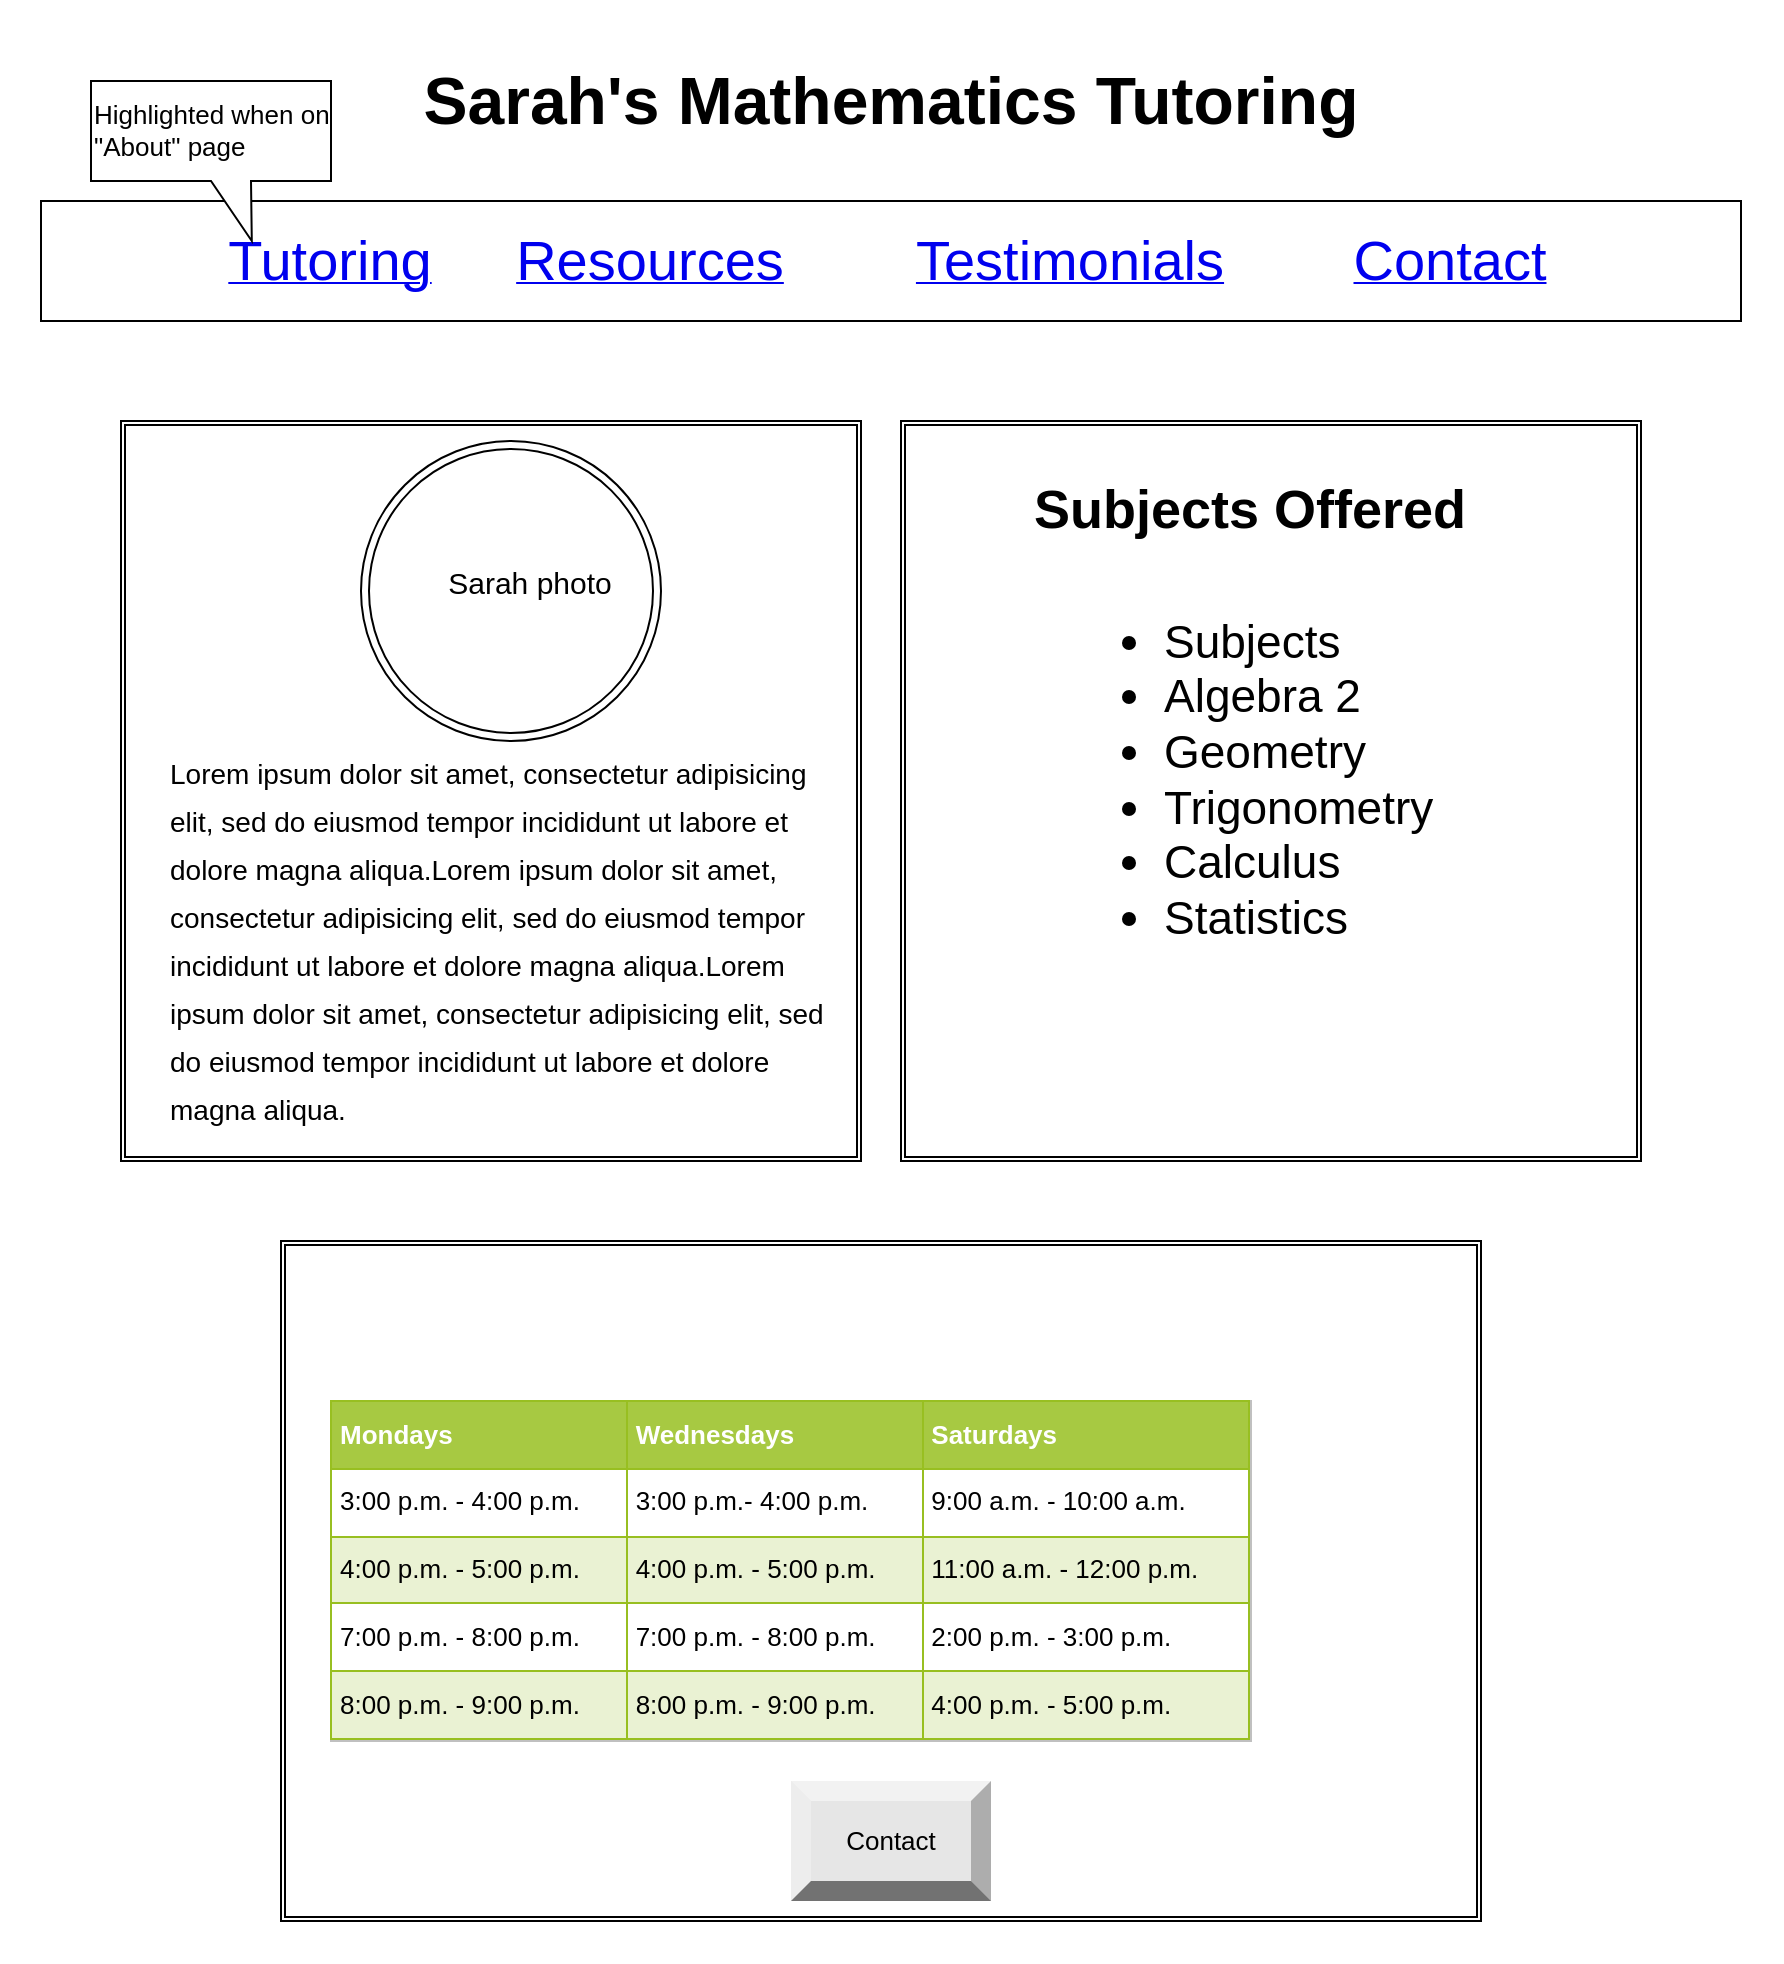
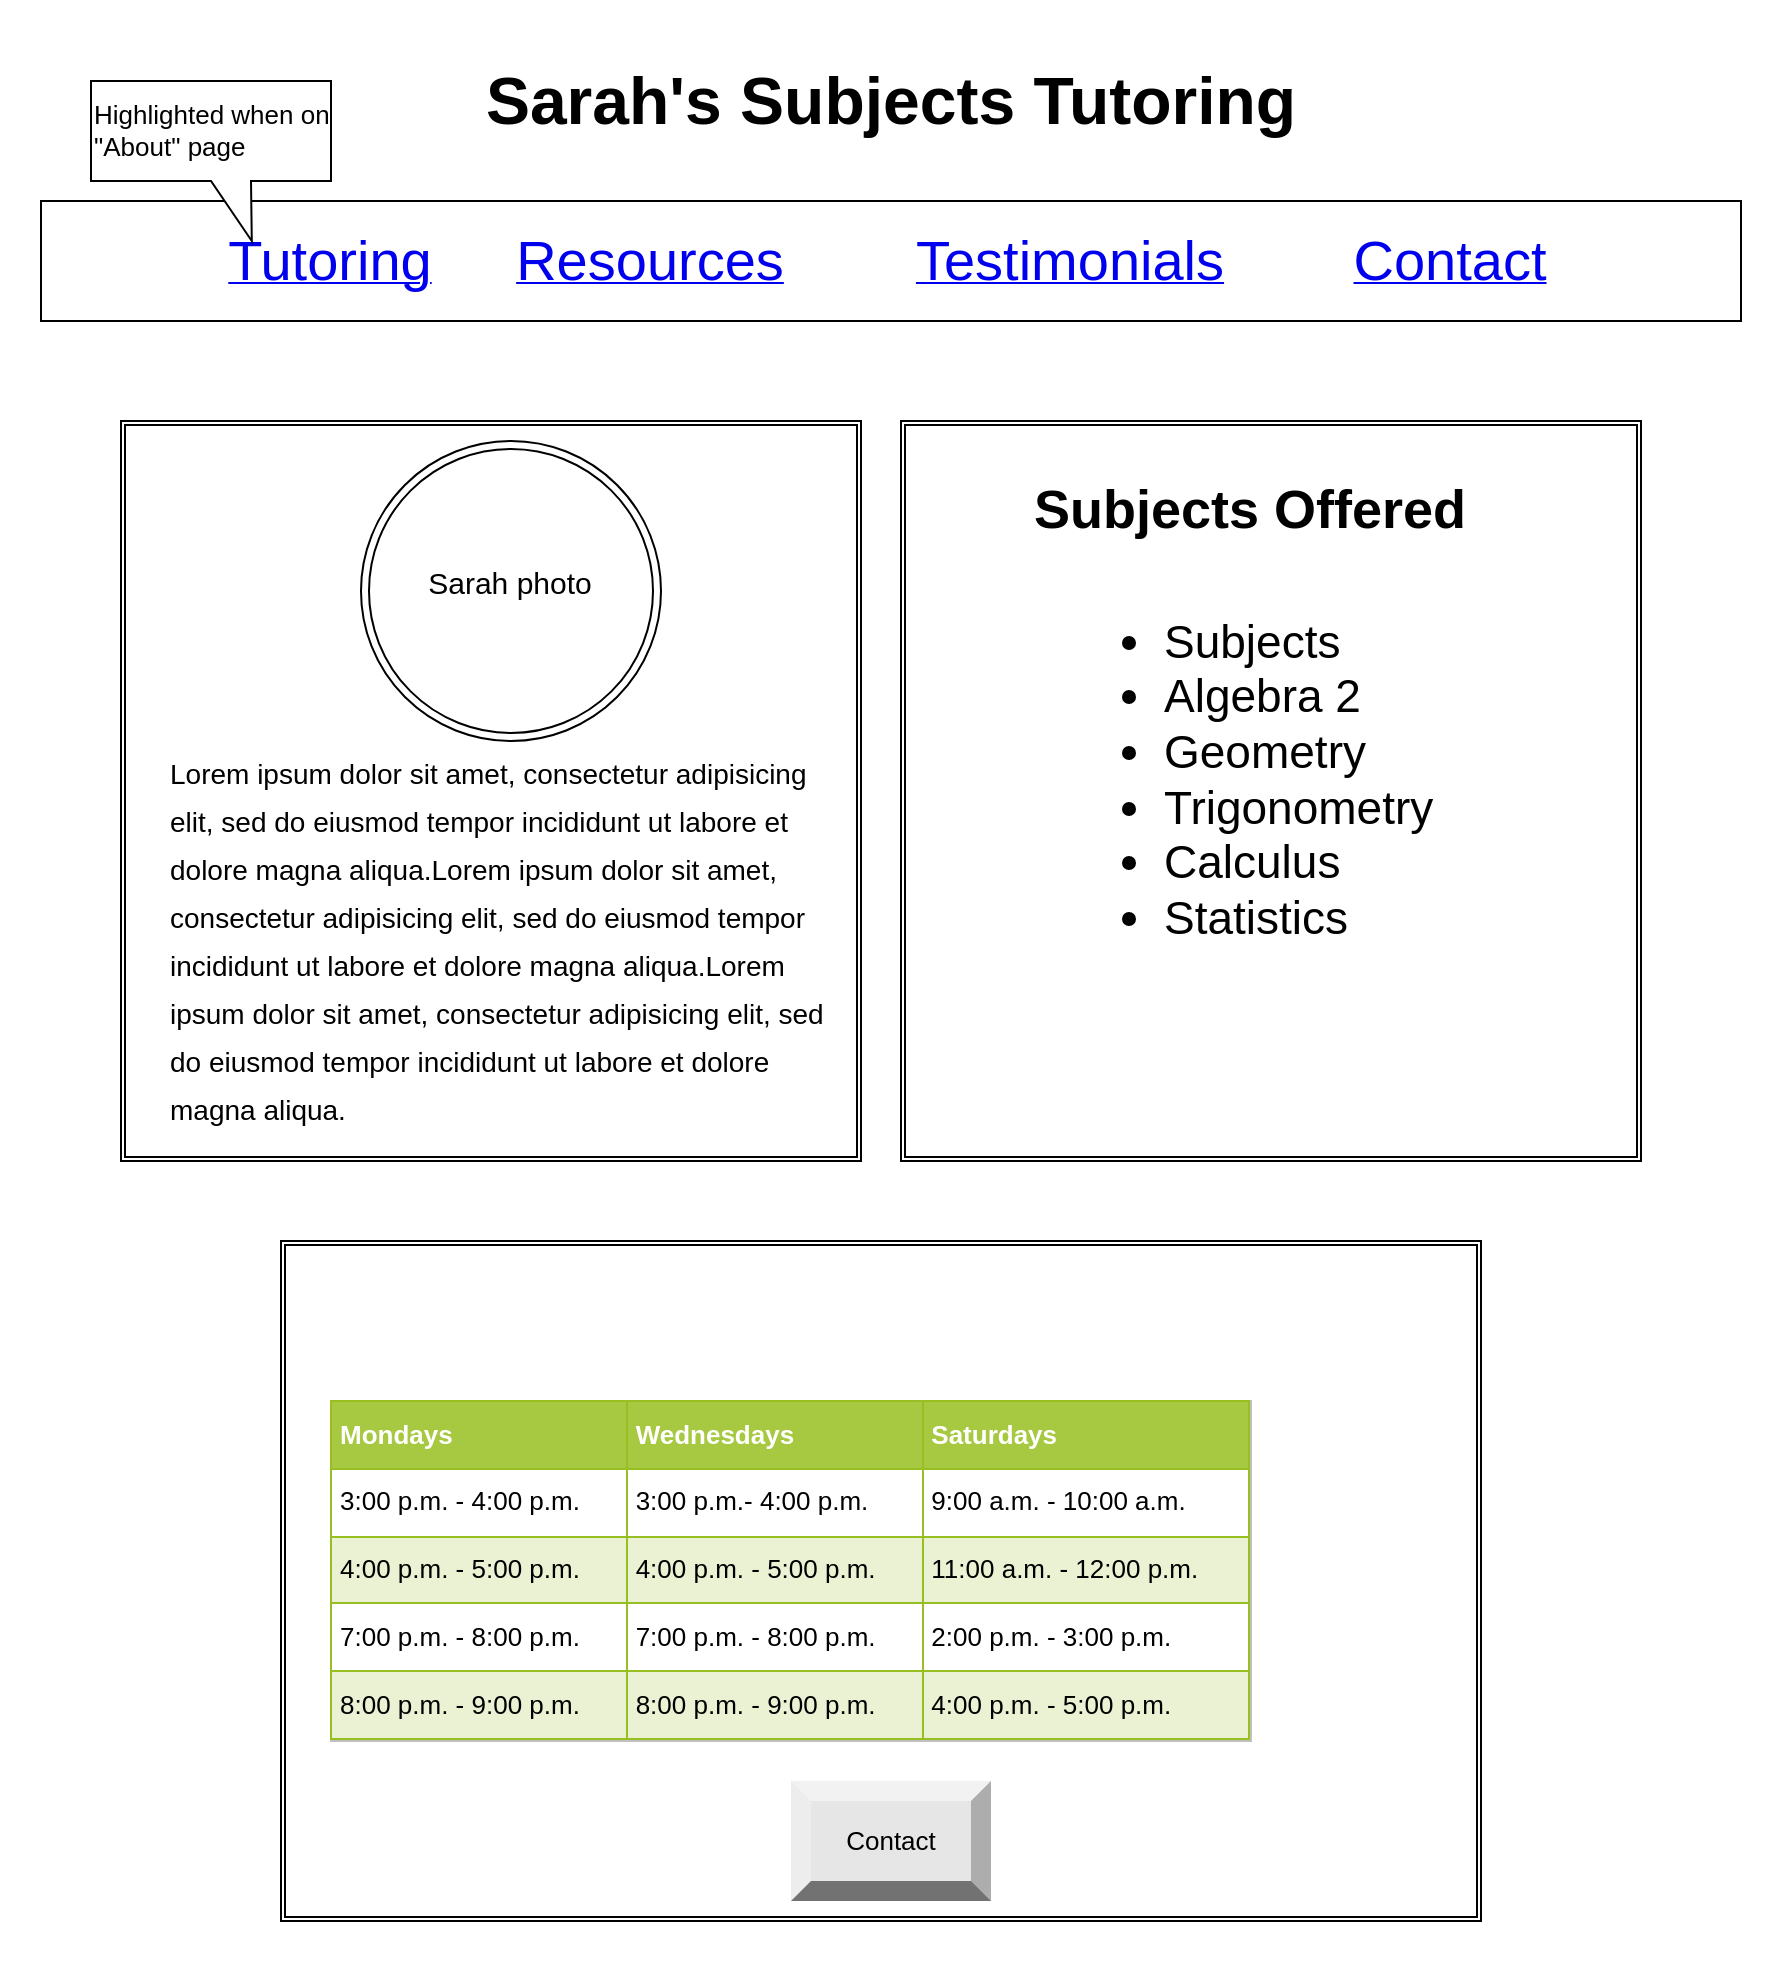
- <mxCell id="5" value="Sarah's Mathematics Tutoring" style="text;strokeColor=none;fillColor=none;html=1;fontSize=33;fontStyle=1;verticalAlign=middle;align=center;" vertex="1" parent="1"><mxGeometry x="200" y="20" width="490" height="60" as="geometry" /></mxCell>
+ <mxCell id="5" value="Sarah's Subjects Tutoring" style="text;strokeColor=none;fillColor=none;html=1;fontSize=33;fontStyle=1;verticalAlign=middle;align=center;" vertex="1" parent="1"><mxGeometry x="200" y="20" width="490" height="60" as="geometry" /></mxCell>
- <mxCell id="7" value="&lt;span style=&quot;font-size: 15px&quot;&gt;Sarah photo&lt;/span&gt;" style="text;html=1;strokeColor=none;fillColor=none;align=center;verticalAlign=middle;whiteSpace=wrap;rounded=0;fontSize=33;" vertex="1" parent="1"><mxGeometry x="220" y="250" width="90" height="70" as="geometry" /></mxCell>
+ <mxCell id="7" value="&lt;span style=&quot;font-size: 15px&quot;&gt;Sarah photo&lt;/span&gt;" style="text;html=1;strokeColor=none;fillColor=none;align=center;verticalAlign=middle;whiteSpace=wrap;rounded=0;fontSize=33;" vertex="1" parent="1"><mxGeometry x="210" y="250" width="90" height="70" as="geometry" /></mxCell>
